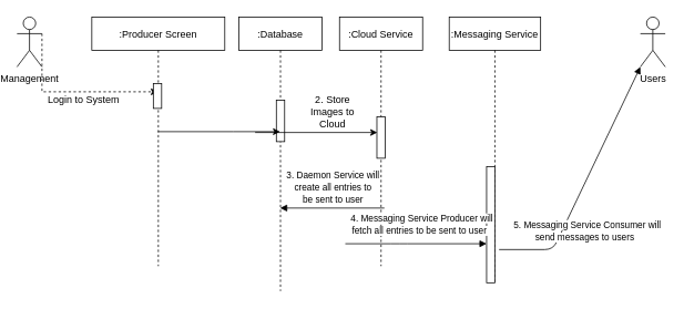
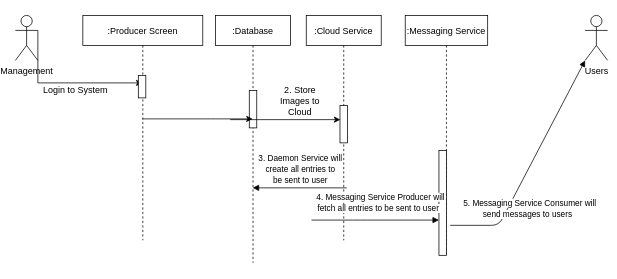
- <mxCell id="15" value="Users" style="shape=umlActor;verticalLabelPosition=bottom;verticalAlign=top;html=1;outlineConnect=0;" vertex="1" parent="1"><mxGeometry x="770" y="20" width="30" height="60" as="geometry" /></mxCell>
+ <mxCell id="15" value="Users" style="shape=umlActor;verticalLabelPosition=bottom;verticalAlign=top;html=1;outlineConnect=0;" vertex="1" parent="1"><mxGeometry x="780" y="20" width="30" height="60" as="geometry" /></mxCell>
- <mxCell id="2" style="edgeStyle=orthogonalEdgeStyle;rounded=0;orthogonalLoop=1;jettySize=auto;html=1;exitX=1;exitY=0.333;exitDx=0;exitDy=0;exitPerimeter=0;dashed=1;" edge="1" parent="1" source="3" target="4"><mxGeometry relative="1" as="geometry"><mxPoint x="100" y="170" as="targetPoint" /><Array as="points"><mxPoint x="50" y="110" /></Array></mxGeometry></mxCell>
+ <mxCell id="2" style="edgeStyle=orthogonalEdgeStyle;rounded=0;orthogonalLoop=1;jettySize=auto;html=1;exitX=1;exitY=0.333;exitDx=0;exitDy=0;exitPerimeter=0;" edge="1" parent="1" source="3" target="4"><mxGeometry relative="1" as="geometry"><mxPoint x="100" y="170" as="targetPoint" /><Array as="points"><mxPoint x="50" y="110" /></Array></mxGeometry></mxCell>
